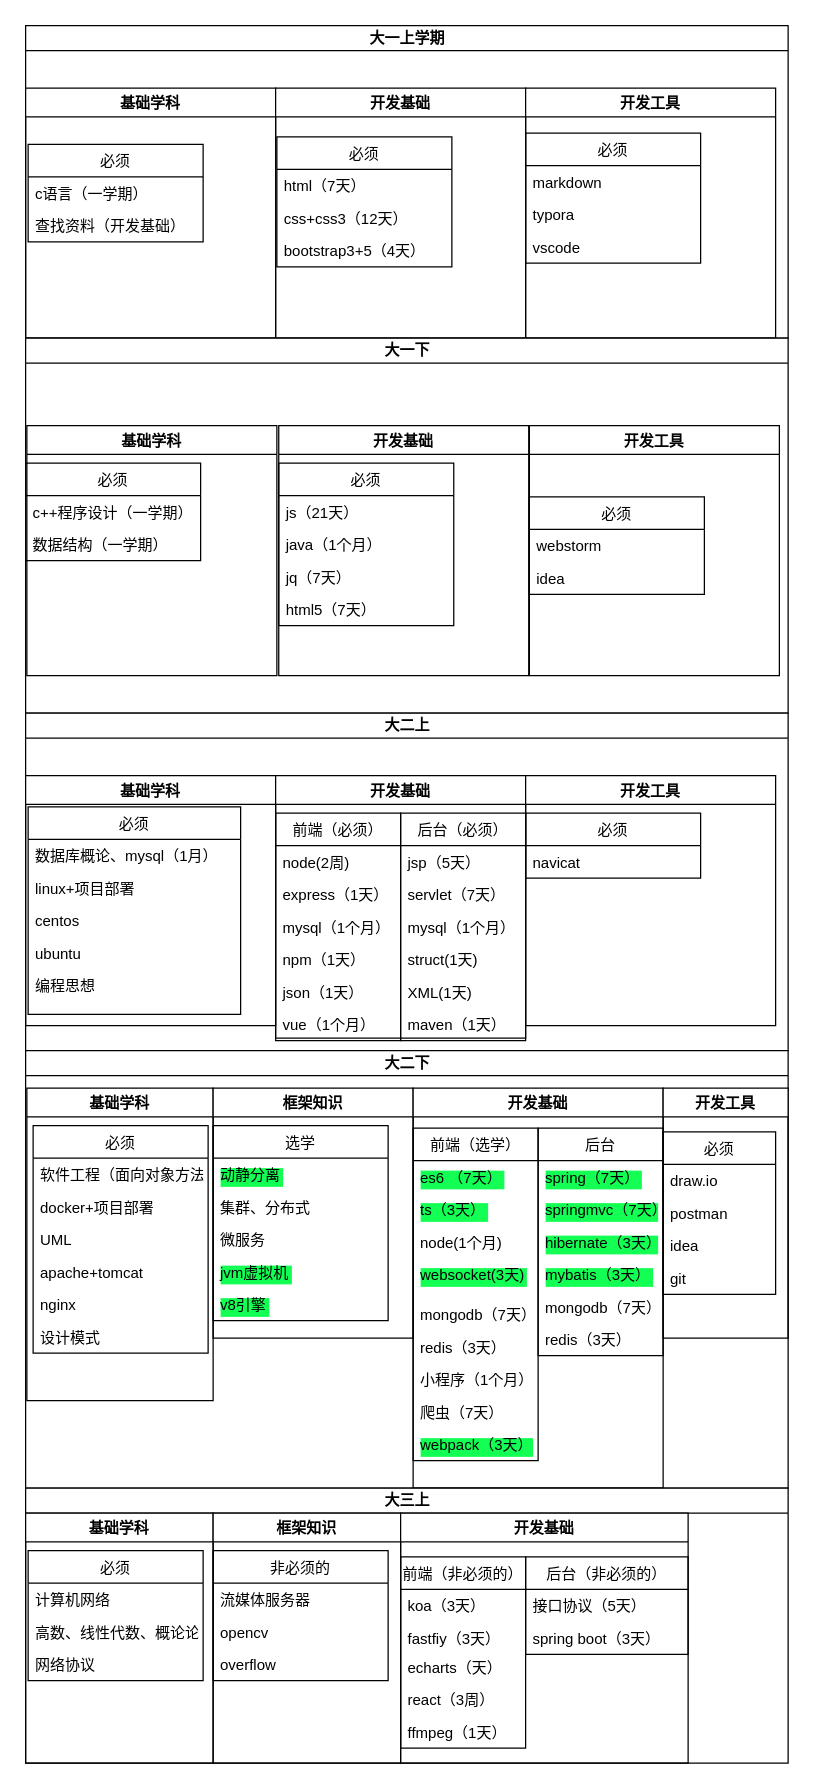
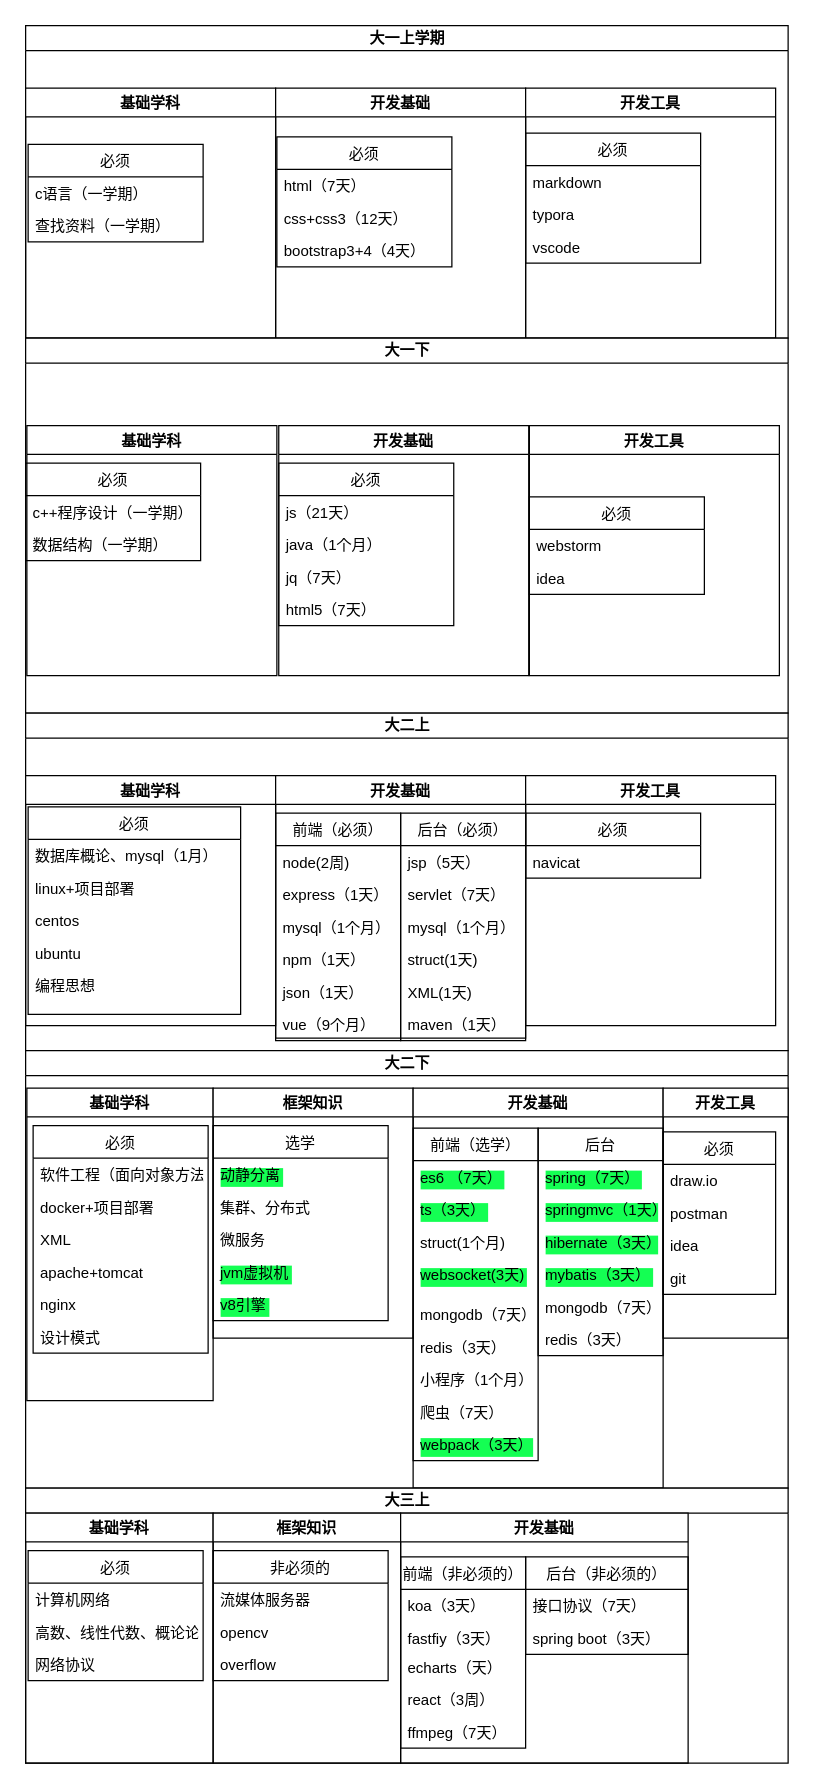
- <mxCell id="6" value="查找资料（开发基础）" style="text;strokeColor=none;fillColor=none;align=left;verticalAlign=top;spacingLeft=4;spacingRight=4;overflow=hidden;rotatable=0;points=[[0,0.5],[1,0.5]];portConstraint=eastwest;" parent="4" vertex="1"><mxGeometry y="52" width="140" height="26" as="geometry" /></mxCell>
+ <mxCell id="6" value="查找资料（一学期）" style="text;strokeColor=none;fillColor=none;align=left;verticalAlign=top;spacingLeft=4;spacingRight=4;overflow=hidden;rotatable=0;points=[[0,0.5],[1,0.5]];portConstraint=eastwest;" parent="4" vertex="1"><mxGeometry y="52" width="140" height="26" as="geometry" /></mxCell>
- <mxCell id="11" value="bootstrap3+5（4天）" style="text;strokeColor=none;fillColor=none;align=left;verticalAlign=top;spacingLeft=4;spacingRight=4;overflow=hidden;rotatable=0;points=[[0,0.5],[1,0.5]];portConstraint=eastwest;" parent="8" vertex="1"><mxGeometry y="78" width="140" height="26" as="geometry" /></mxCell>
+ <mxCell id="11" value="bootstrap3+4（4天）" style="text;strokeColor=none;fillColor=none;align=left;verticalAlign=top;spacingLeft=4;spacingRight=4;overflow=hidden;rotatable=0;points=[[0,0.5],[1,0.5]];portConstraint=eastwest;" parent="8" vertex="1"><mxGeometry y="78" width="140" height="26" as="geometry" /></mxCell>
- <mxCell id="47" value="vue（1个月）" style="text;strokeColor=none;fillColor=none;align=left;verticalAlign=top;spacingLeft=4;spacingRight=4;overflow=hidden;rotatable=0;points=[[0,0.5],[1,0.5]];portConstraint=eastwest;" parent="41" vertex="1"><mxGeometry y="156" width="100" height="26" as="geometry" /></mxCell>
+ <mxCell id="47" value="vue（9个月）" style="text;strokeColor=none;fillColor=none;align=left;verticalAlign=top;spacingLeft=4;spacingRight=4;overflow=hidden;rotatable=0;points=[[0,0.5],[1,0.5]];portConstraint=eastwest;" parent="41" vertex="1"><mxGeometry y="156" width="100" height="26" as="geometry" /></mxCell>
- <mxCell id="87" value="springmvc（7天）" style="text;strokeColor=none;fillColor=none;align=left;verticalAlign=top;spacingLeft=4;spacingRight=4;overflow=hidden;rotatable=0;points=[[0,0.5],[1,0.5]];portConstraint=eastwest;labelBackgroundColor=#14FF53;" parent="85" vertex="1"><mxGeometry y="52" width="100" height="26" as="geometry" /></mxCell>
+ <mxCell id="87" value="springmvc（1天）" style="text;strokeColor=none;fillColor=none;align=left;verticalAlign=top;spacingLeft=4;spacingRight=4;overflow=hidden;rotatable=0;points=[[0,0.5],[1,0.5]];portConstraint=eastwest;labelBackgroundColor=#14FF53;" parent="85" vertex="1"><mxGeometry y="52" width="100" height="26" as="geometry" /></mxCell>
- <mxCell id="63" value="UML" style="text;strokeColor=none;fillColor=none;align=left;verticalAlign=top;spacingLeft=4;spacingRight=4;overflow=hidden;rotatable=0;points=[[0,0.5],[1,0.5]];portConstraint=eastwest;" parent="60" vertex="1"><mxGeometry y="78" width="140" height="26" as="geometry" /></mxCell>
+ <mxCell id="63" value="XML" style="text;strokeColor=none;fillColor=none;align=left;verticalAlign=top;spacingLeft=4;spacingRight=4;overflow=hidden;rotatable=0;points=[[0,0.5],[1,0.5]];portConstraint=eastwest;" parent="60" vertex="1"><mxGeometry y="78" width="140" height="26" as="geometry" /></mxCell>
- <mxCell id="78" value="node(1个月)" style="text;strokeColor=none;fillColor=none;align=left;verticalAlign=top;spacingLeft=4;spacingRight=4;overflow=hidden;rotatable=0;points=[[0,0.5],[1,0.5]];portConstraint=eastwest;fontColor=#000000;" parent="75" vertex="1"><mxGeometry y="78" width="100" height="26" as="geometry" /></mxCell>
+ <mxCell id="78" value="struct(1个月)" style="text;strokeColor=none;fillColor=none;align=left;verticalAlign=top;spacingLeft=4;spacingRight=4;overflow=hidden;rotatable=0;points=[[0,0.5],[1,0.5]];portConstraint=eastwest;fontColor=#000000;" parent="75" vertex="1"><mxGeometry y="78" width="100" height="26" as="geometry" /></mxCell>
- <mxCell id="117" value="接口协议（5天）" style="text;strokeColor=none;fillColor=none;align=left;verticalAlign=top;spacingLeft=4;spacingRight=4;overflow=hidden;rotatable=0;points=[[0,0.5],[1,0.5]];portConstraint=eastwest;" parent="116" vertex="1"><mxGeometry y="26" width="130" height="26" as="geometry" /></mxCell>
+ <mxCell id="117" value="接口协议（7天）" style="text;strokeColor=none;fillColor=none;align=left;verticalAlign=top;spacingLeft=4;spacingRight=4;overflow=hidden;rotatable=0;points=[[0,0.5],[1,0.5]];portConstraint=eastwest;" parent="116" vertex="1"><mxGeometry y="26" width="130" height="26" as="geometry" /></mxCell>
- <mxCell id="115" value="ffmpeg（1天）" style="text;strokeColor=none;fillColor=none;align=left;verticalAlign=top;spacingLeft=4;spacingRight=4;overflow=hidden;rotatable=0;points=[[0,0.5],[1,0.5]];portConstraint=eastwest;" parent="110" vertex="1"><mxGeometry y="127" width="100" height="26" as="geometry" /></mxCell>
+ <mxCell id="115" value="ffmpeg（7天）" style="text;strokeColor=none;fillColor=none;align=left;verticalAlign=top;spacingLeft=4;spacingRight=4;overflow=hidden;rotatable=0;points=[[0,0.5],[1,0.5]];portConstraint=eastwest;" parent="110" vertex="1"><mxGeometry y="127" width="100" height="26" as="geometry" /></mxCell>
